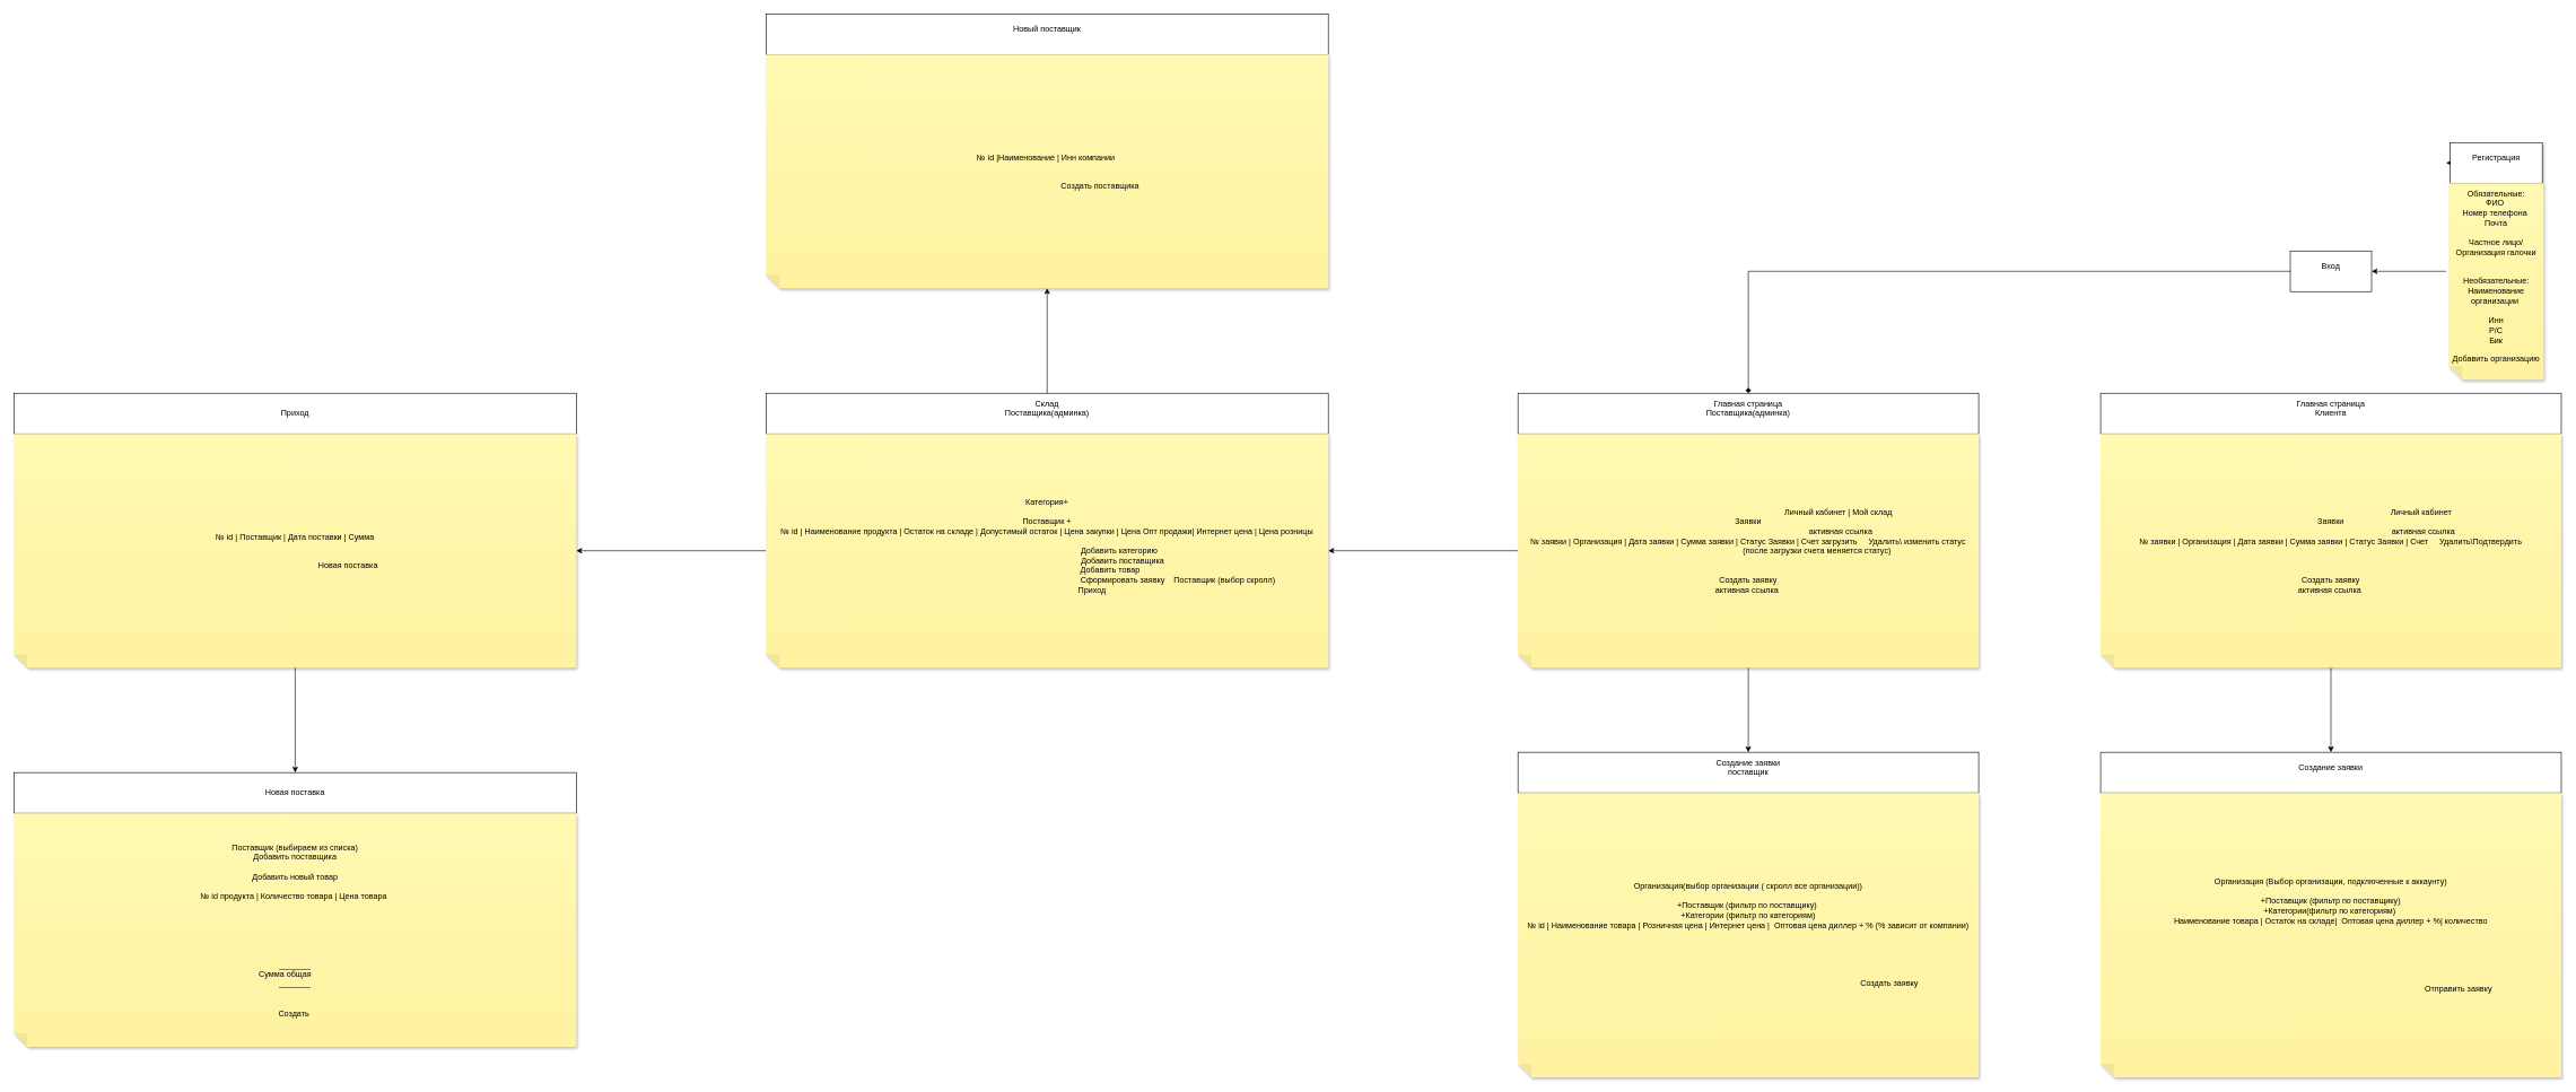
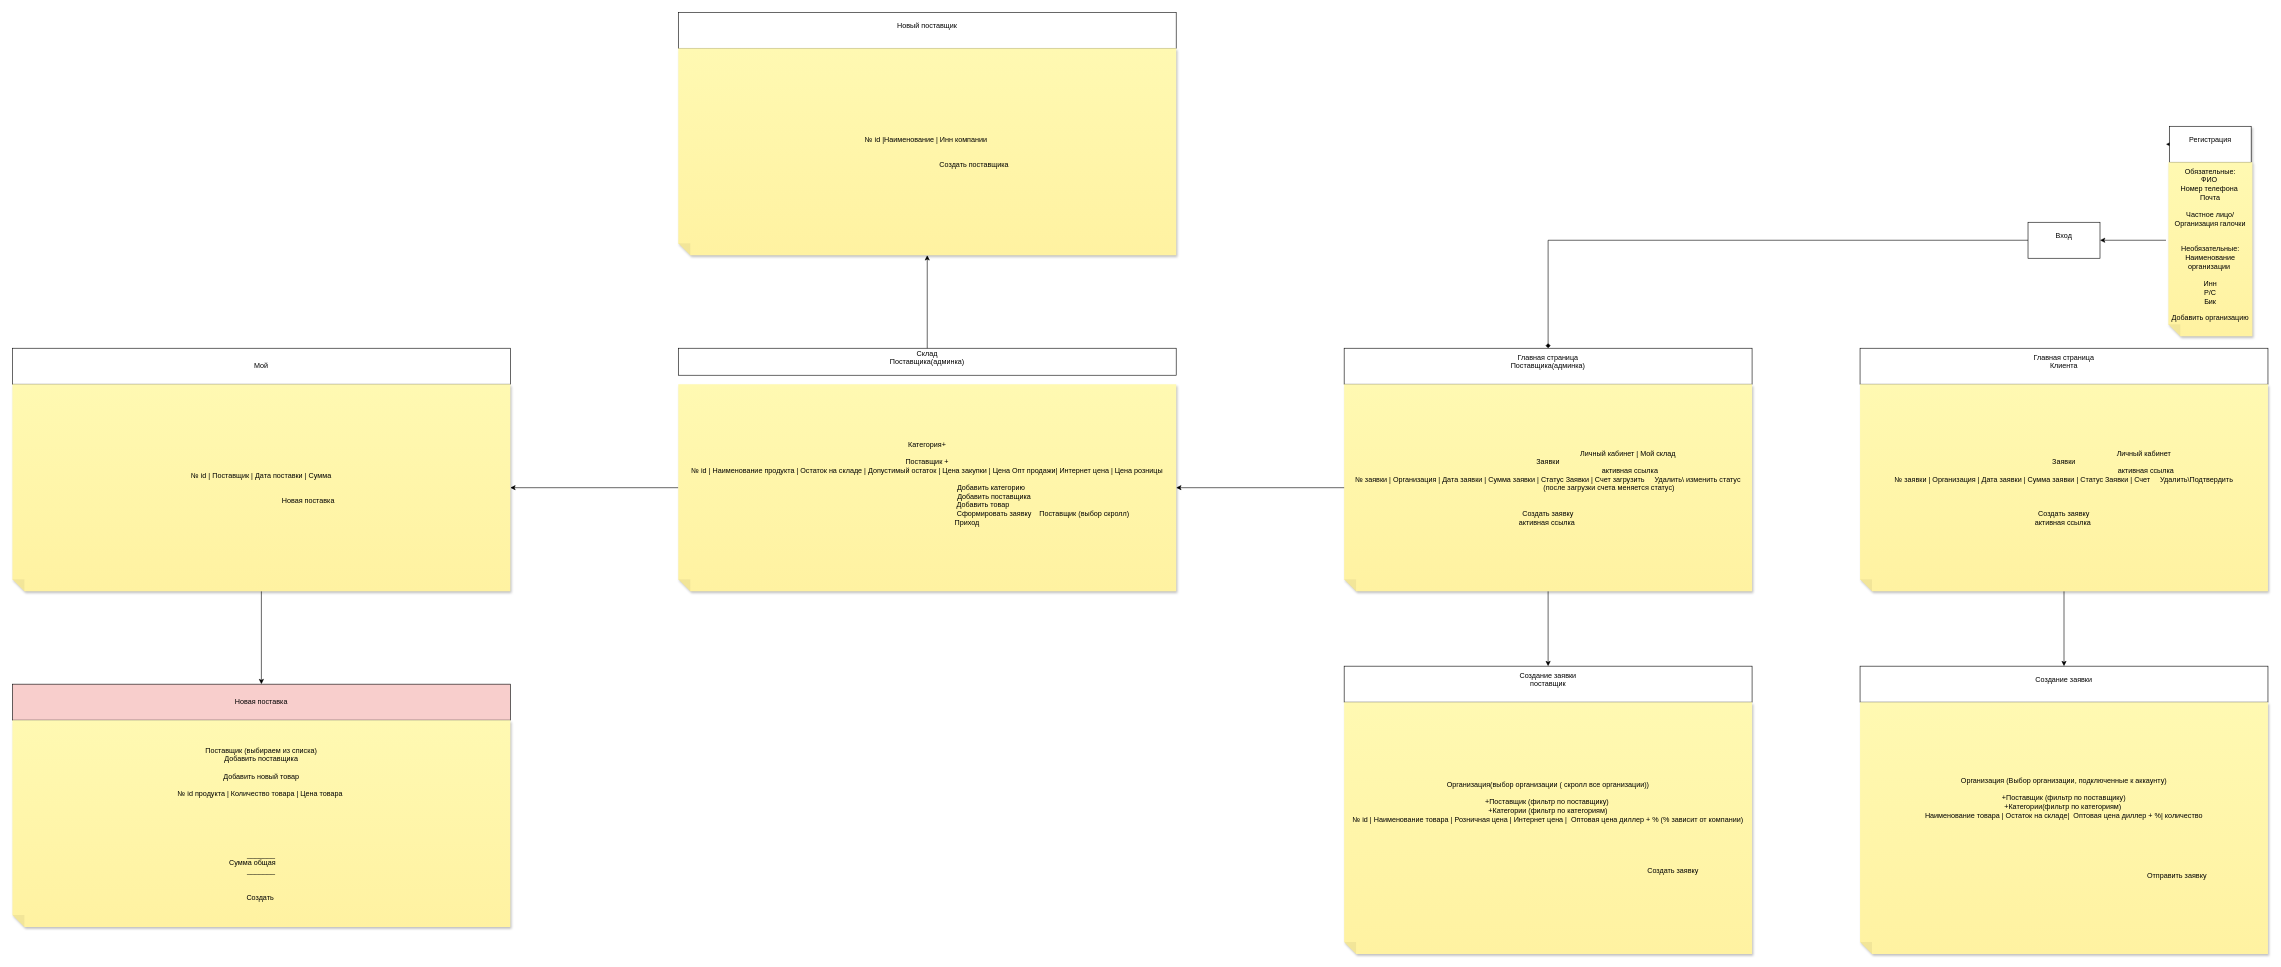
- <mxCell id="22" value="&lt;div&gt;Приход&lt;/div&gt;" style="whiteSpace=wrap;html=1;" parent="1" vertex="1"><mxGeometry x="20" y="580" width="830" height="60" as="geometry" /></mxCell>
+ <mxCell id="22" value="&lt;div&gt;Мой&lt;/div&gt;" style="whiteSpace=wrap;html=1;" parent="1" vertex="1"><mxGeometry x="20" y="580" width="830" height="60" as="geometry" /></mxCell>
- <mxCell id="18" value="&lt;div&gt;Склад&lt;/div&gt;&lt;div&gt;Поставщика(админка)&lt;/div&gt;&lt;div&gt;&lt;br&gt;&lt;/div&gt;" style="whiteSpace=wrap;html=1;" parent="1" vertex="1"><mxGeometry x="1130" y="580" width="830" height="60" as="geometry" /></mxCell>
+ <mxCell id="18" value="&lt;div&gt;Склад&lt;/div&gt;&lt;div&gt;Поставщика(админка)&lt;/div&gt;&lt;div&gt;&lt;br&gt;&lt;/div&gt;" style="whiteSpace=wrap;html=1;" parent="1" vertex="1"><mxGeometry x="1130" y="580" width="830" height="45" as="geometry" /></mxCell>
- <mxCell id="25" value="&lt;div&gt;Новая поставка&lt;/div&gt;" style="whiteSpace=wrap;html=1;" parent="1" vertex="1"><mxGeometry x="20" y="1140" width="830" height="60" as="geometry" /></mxCell>
+ <mxCell id="25" value="&lt;div&gt;Новая поставка&lt;/div&gt;" style="whiteSpace=wrap;html=1;fillColor=#f8cecc;" parent="1" vertex="1"><mxGeometry x="20" y="1140" width="830" height="60" as="geometry" /></mxCell>
